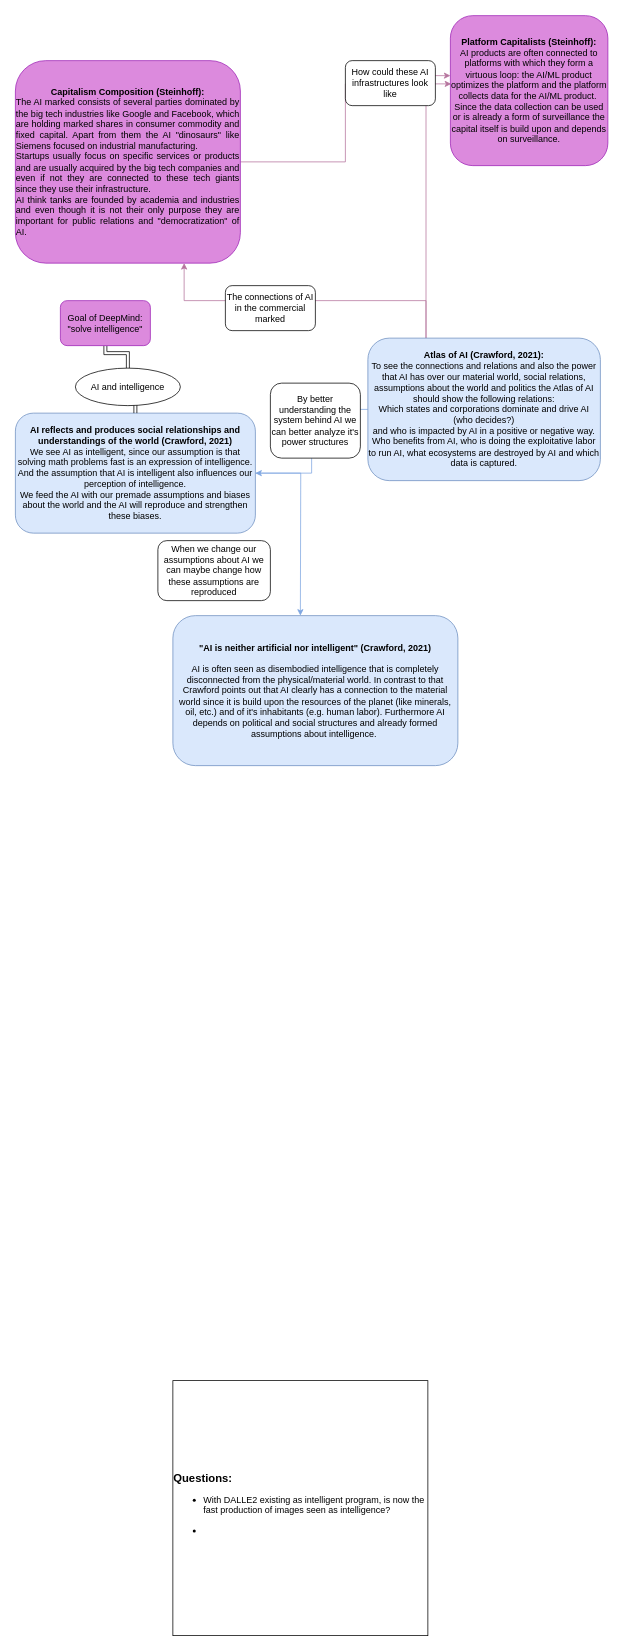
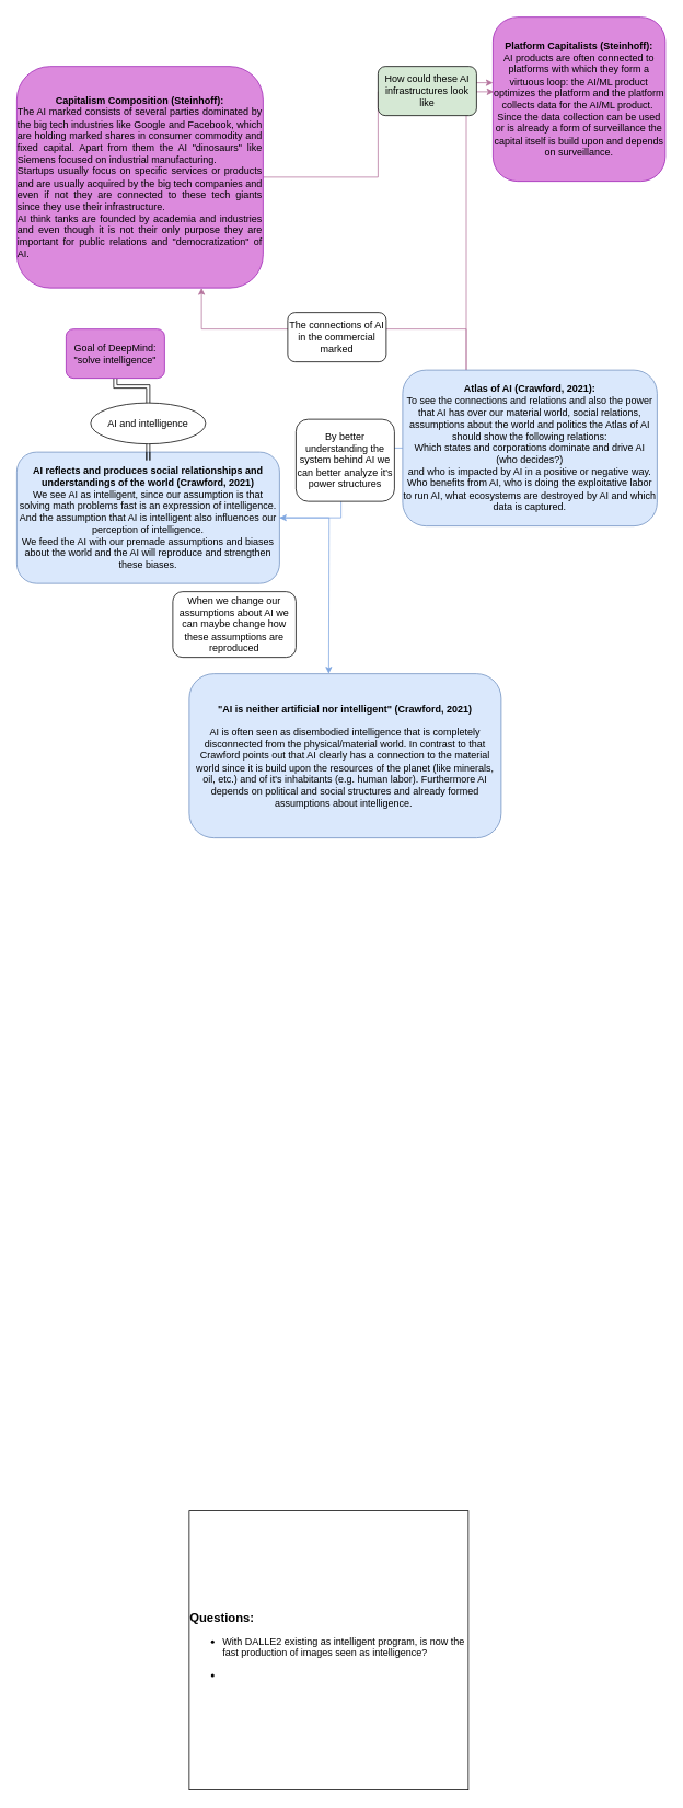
- <mxCell id="20" value="How could these AI infrastructures look like" style="rounded=1;whiteSpace=wrap;html=1;" vertex="1" parent="1"><mxGeometry x="460" y="80" width="120" height="60" as="geometry" /></mxCell>
+ <mxCell id="20" value="How could these AI infrastructures look like" style="rounded=1;whiteSpace=wrap;html=1;fillColor=#d5e8d4;" vertex="1" parent="1"><mxGeometry x="460" y="80" width="120" height="60" as="geometry" /></mxCell>
- <mxCell id="18" value="The connections of AI in the commercial marked" style="rounded=1;whiteSpace=wrap;html=1;" vertex="1" parent="1"><mxGeometry x="300" y="380" width="120" height="60" as="geometry" /></mxCell>
+ <mxCell id="18" value="The connections of AI in the commercial marked" style="rounded=1;whiteSpace=wrap;html=1;" vertex="1" parent="1"><mxGeometry x="350" y="380" width="120" height="60" as="geometry" /></mxCell>
- <mxCell id="15" value="AI and intelligence" style="ellipse;whiteSpace=wrap;html=1;" vertex="1" parent="1"><mxGeometry x="100" y="490" width="140" height="50" as="geometry" /></mxCell>
+ <mxCell id="15" value="AI and intelligence" style="ellipse;whiteSpace=wrap;html=1;" vertex="1" parent="1"><mxGeometry x="110" y="490" width="140" height="50" as="geometry" /></mxCell>
